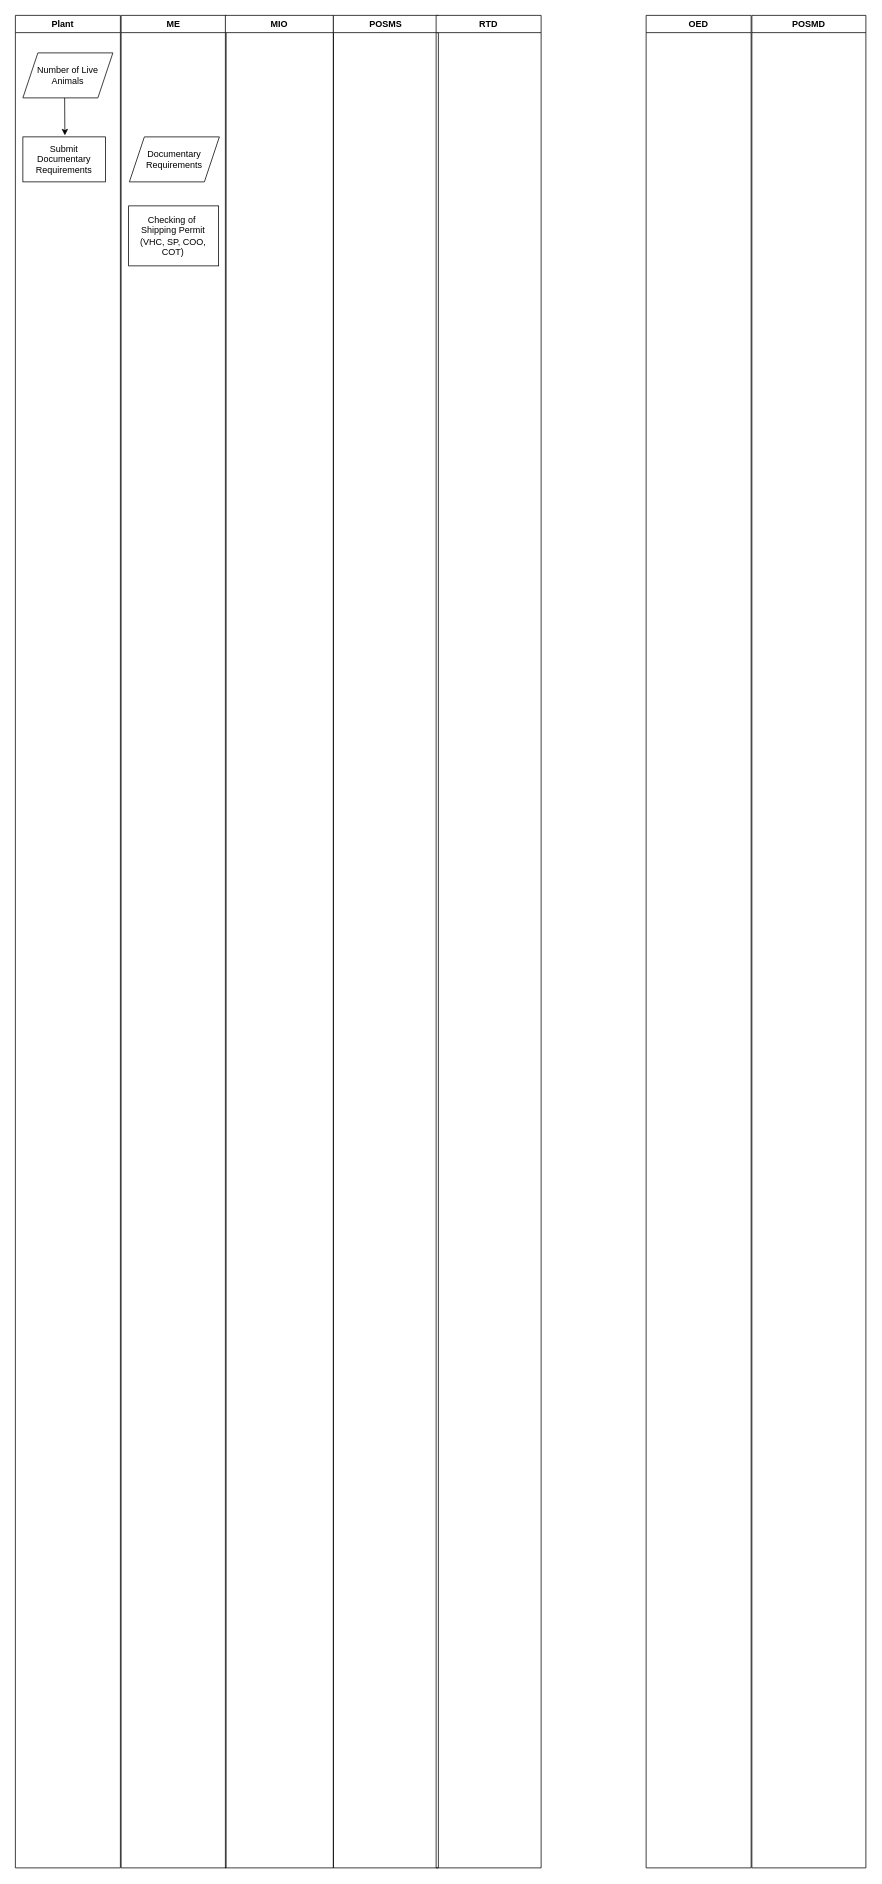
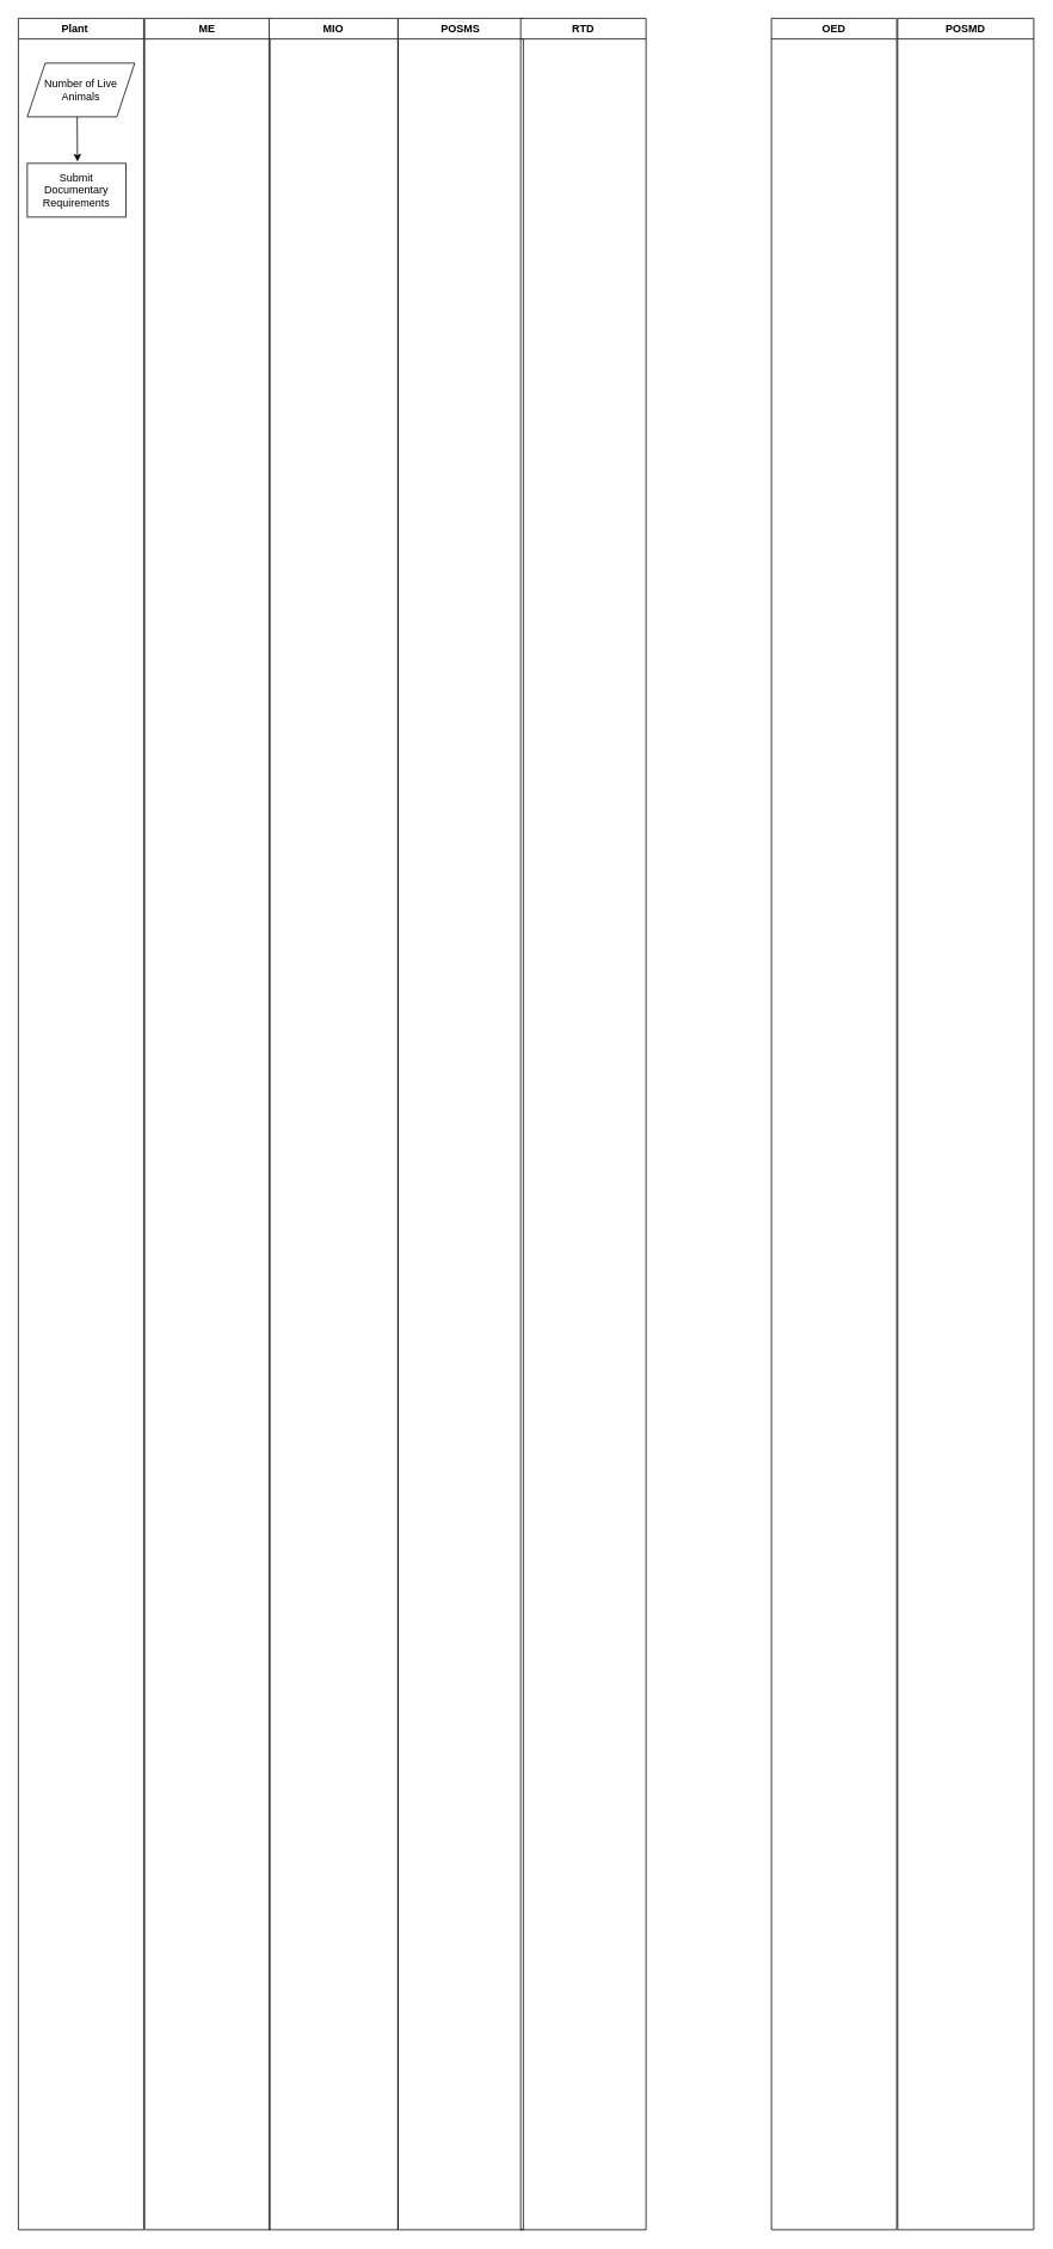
- <mxCell id="7" value="Documentary Requirements" style="shape=parallelogram;perimeter=parallelogramPerimeter;whiteSpace=wrap;html=1;fixedSize=1;shadow=0;sketch=0;fillColor=default;gradientColor=none;gradientDirection=east;" vertex="1" parent="5"><mxGeometry x="11" y="162" width="120" height="60" as="geometry" /></mxCell>
- <mxCell id="6" value="Checking of&amp;nbsp; Shipping Permit (VHC, SP, COO, COT)" style="whiteSpace=wrap;html=1;shadow=0;sketch=0;fillColor=default;gradientColor=none;gradientDirection=east;spacingRight=4;spacingLeft=3;spacingTop=5;spacingBottom=6;" vertex="1" parent="5"><mxGeometry x="10" y="254" width="120" height="80" as="geometry" /></mxCell>
